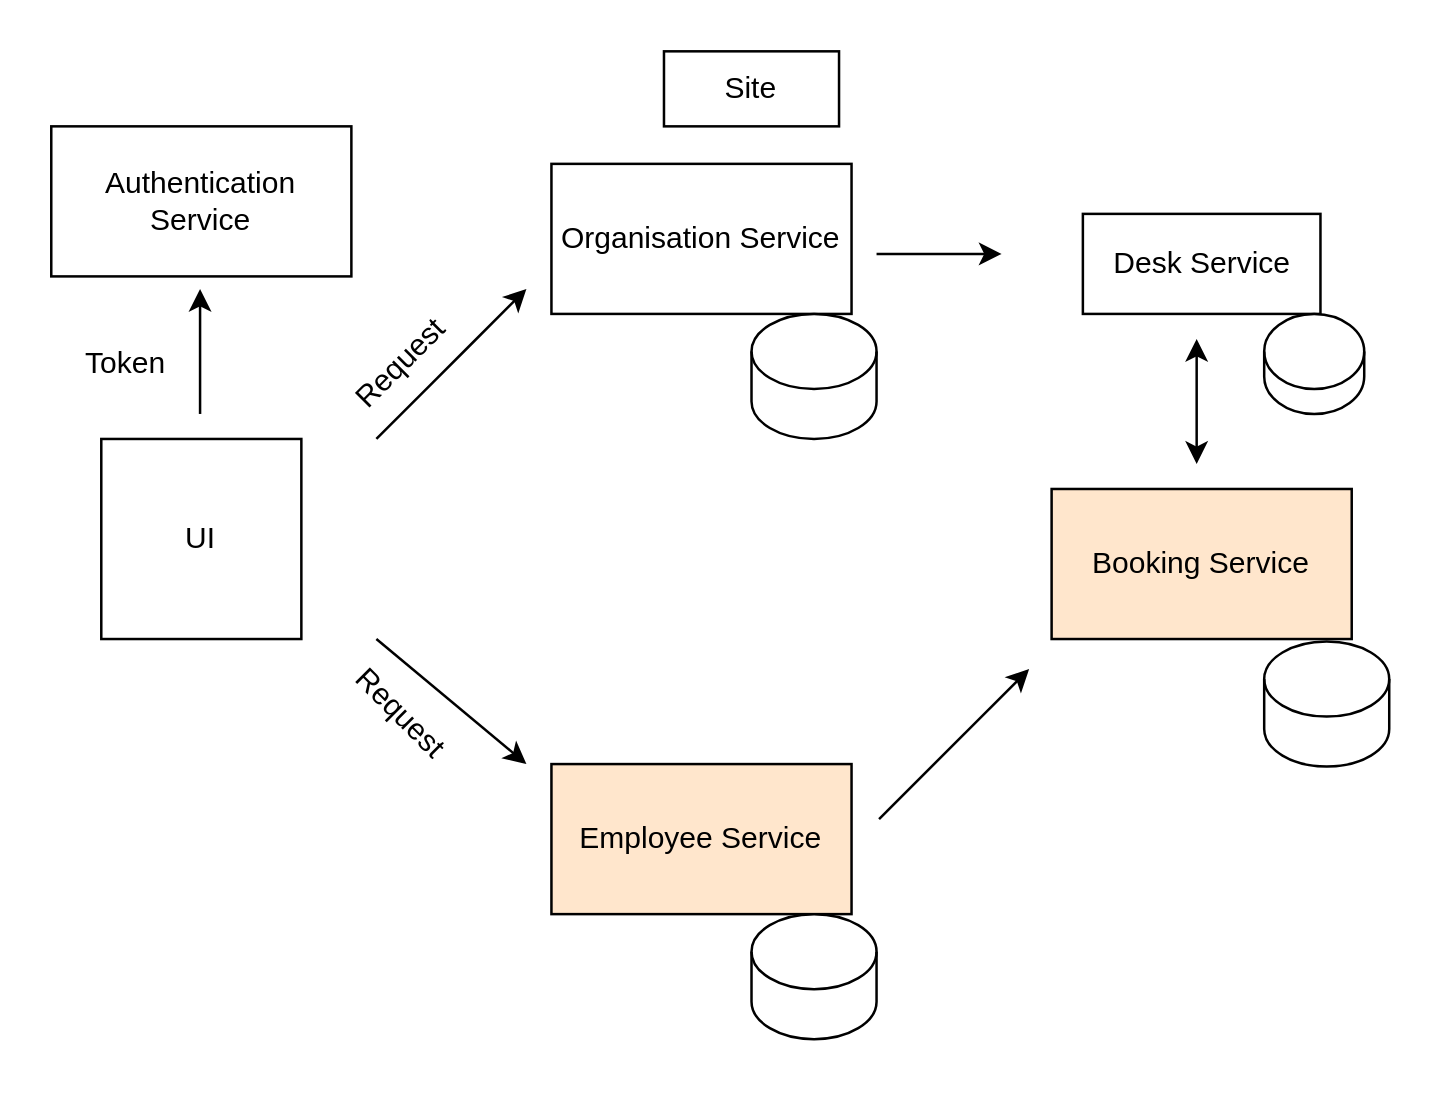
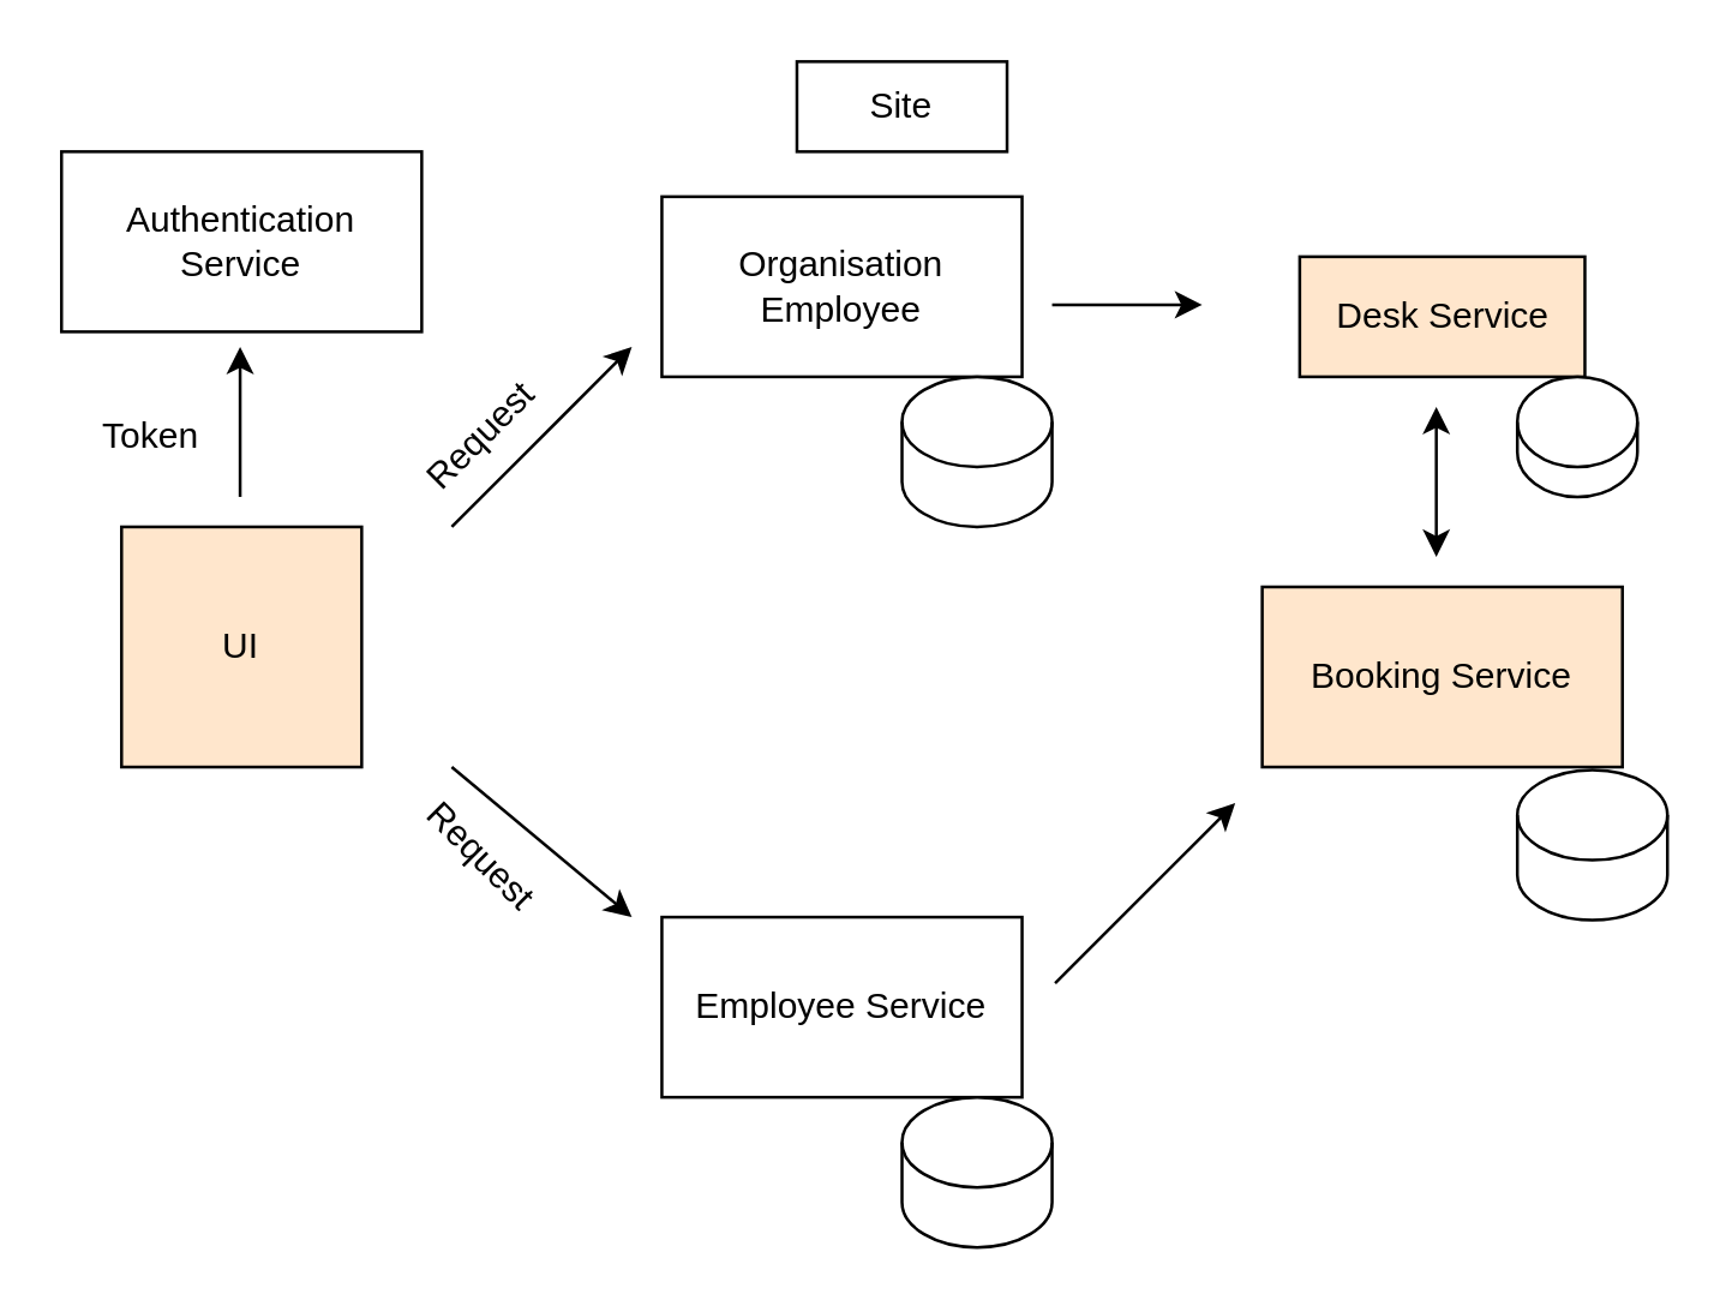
- <mxCell id="3" value="Organisation Service" style="rounded=0;whiteSpace=wrap;html=1;" vertex="1" parent="1"><mxGeometry x="220" y="65" width="120" height="60" as="geometry" /></mxCell>
+ <mxCell id="3" value="Organisation Employee" style="rounded=0;whiteSpace=wrap;html=1;" vertex="1" parent="1"><mxGeometry x="220" y="65" width="120" height="60" as="geometry" /></mxCell>
- <mxCell id="6" value="Desk Service" style="rounded=0;whiteSpace=wrap;html=1;" vertex="1" parent="1"><mxGeometry x="432.5" y="85" width="95" height="40" as="geometry" /></mxCell>
+ <mxCell id="6" value="Desk Service" style="rounded=0;whiteSpace=wrap;html=1;fillColor=#ffe6cc;" vertex="1" parent="1"><mxGeometry x="432.5" y="85" width="95" height="40" as="geometry" /></mxCell>
- <mxCell id="17" value="UI" style="whiteSpace=wrap;html=1;aspect=fixed;" vertex="1" parent="1"><mxGeometry x="40" y="175" width="80" height="80" as="geometry" /></mxCell>
+ <mxCell id="17" value="UI" style="whiteSpace=wrap;html=1;aspect=fixed;fillColor=#ffe6cc;" vertex="1" parent="1"><mxGeometry x="40" y="175" width="80" height="80" as="geometry" /></mxCell>
- <mxCell id="4" value="&lt;span&gt;Employee Service&lt;/span&gt;" style="rounded=0;whiteSpace=wrap;html=1;fillColor=#ffe6cc;" vertex="1" parent="1"><mxGeometry x="220" y="305" width="120" height="60" as="geometry" /></mxCell>
+ <mxCell id="4" value="&lt;span&gt;Employee Service&lt;/span&gt;" style="rounded=0;whiteSpace=wrap;html=1;" vertex="1" parent="1"><mxGeometry x="220" y="305" width="120" height="60" as="geometry" /></mxCell>
